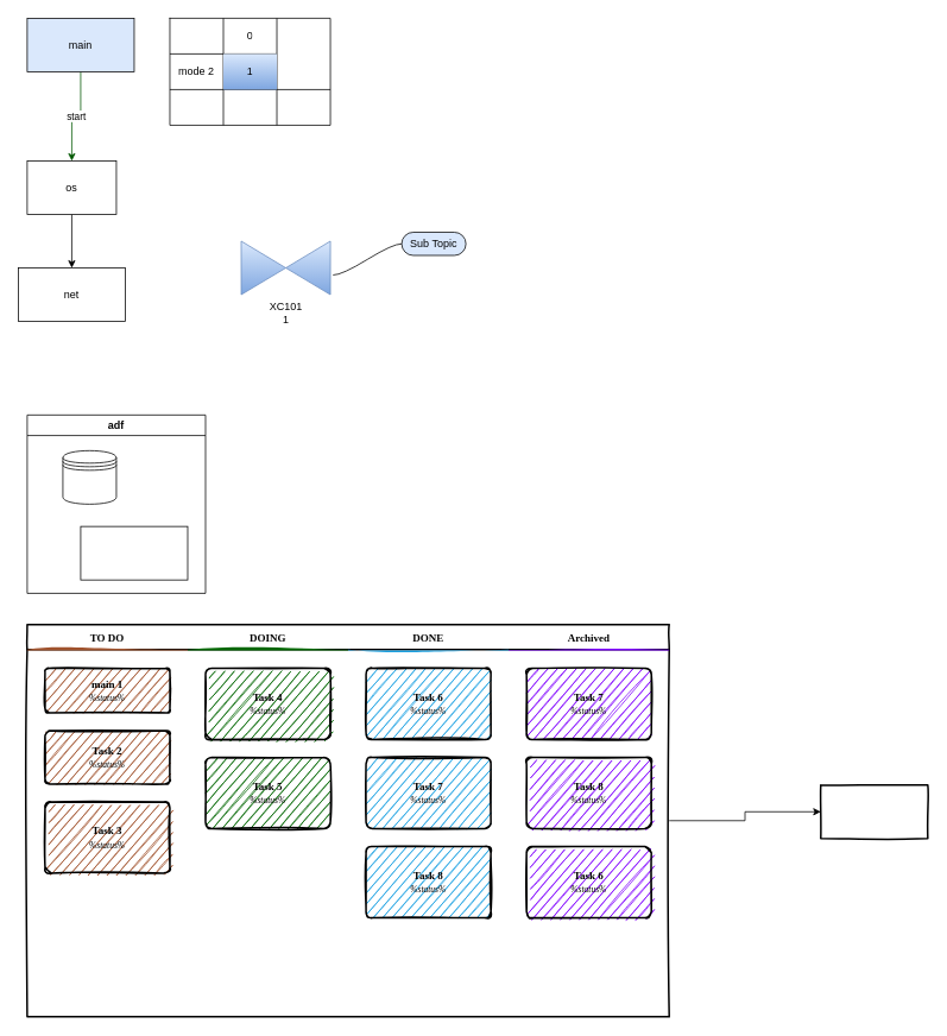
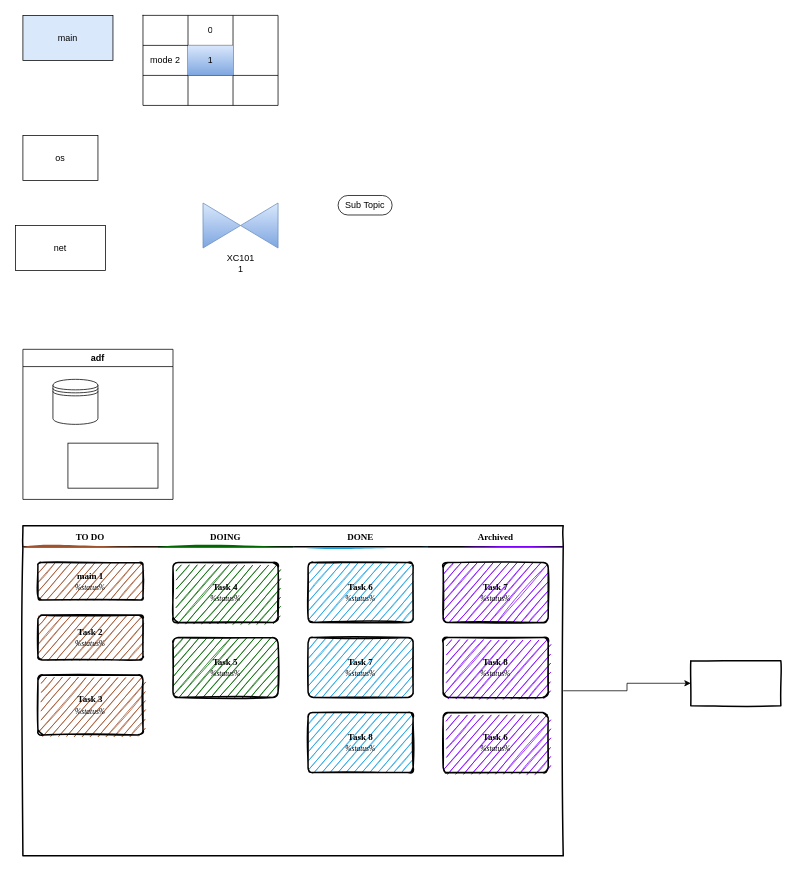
- <mxCell id="2" value="start" style="edgeStyle=orthogonalEdgeStyle;rounded=0;orthogonalLoop=1;jettySize=auto;html=1;entryX=0.5;entryY=0;entryDx=0;entryDy=0;fillColor=#008a00;strokeColor=#005700;" parent="1" source="3" target="5" edge="1"><mxGeometry relative="1" as="geometry" /></mxCell>
- <mxCell id="4" style="edgeStyle=orthogonalEdgeStyle;rounded=0;orthogonalLoop=1;jettySize=auto;html=1;entryX=0.5;entryY=0;entryDx=0;entryDy=0;" parent="1" source="5" target="6" edge="1"><mxGeometry relative="1" as="geometry"><mxPoint x="90" y="340" as="targetPoint" /></mxGeometry></mxCell>
- <mxCell id="23" value="Sub Topic" style="whiteSpace=wrap;html=1;rounded=1;arcSize=50;align=center;verticalAlign=middle;strokeWidth=1;autosize=1;spacing=4;treeFolding=1;treeMoving=1;newEdgeStyle={&quot;edgeStyle&quot;:&quot;entityRelationEdgeStyle&quot;,&quot;startArrow&quot;:&quot;none&quot;,&quot;endArrow&quot;:&quot;none&quot;,&quot;segment&quot;:10,&quot;curved&quot;:1};fillColor=#dae8fc;" vertex="1" parent="1"><mxGeometry x="450" y="260" width="72" height="26" as="geometry" /></mxCell>
+ <mxCell id="23" value="Sub Topic" style="whiteSpace=wrap;html=1;rounded=1;arcSize=50;align=center;verticalAlign=middle;strokeWidth=1;autosize=1;spacing=4;treeFolding=1;treeMoving=1;newEdgeStyle={&quot;edgeStyle&quot;:&quot;entityRelationEdgeStyle&quot;,&quot;startArrow&quot;:&quot;none&quot;,&quot;endArrow&quot;:&quot;none&quot;,&quot;segment&quot;:10,&quot;curved&quot;:1};" vertex="1" parent="1"><mxGeometry x="450" y="260" width="72" height="26" as="geometry" /></mxCell>
- <mxCell id="24" value="" style="edgeStyle=entityRelationEdgeStyle;startArrow=none;endArrow=none;segment=10;curved=1;exitX=1.03;exitY=0.633;exitDx=0;exitDy=0;exitPerimeter=0;" edge="1" target="23" parent="1" source="22"><mxGeometry relative="1" as="geometry"><mxPoint x="130" y="420" as="sourcePoint" /></mxGeometry></mxCell>
